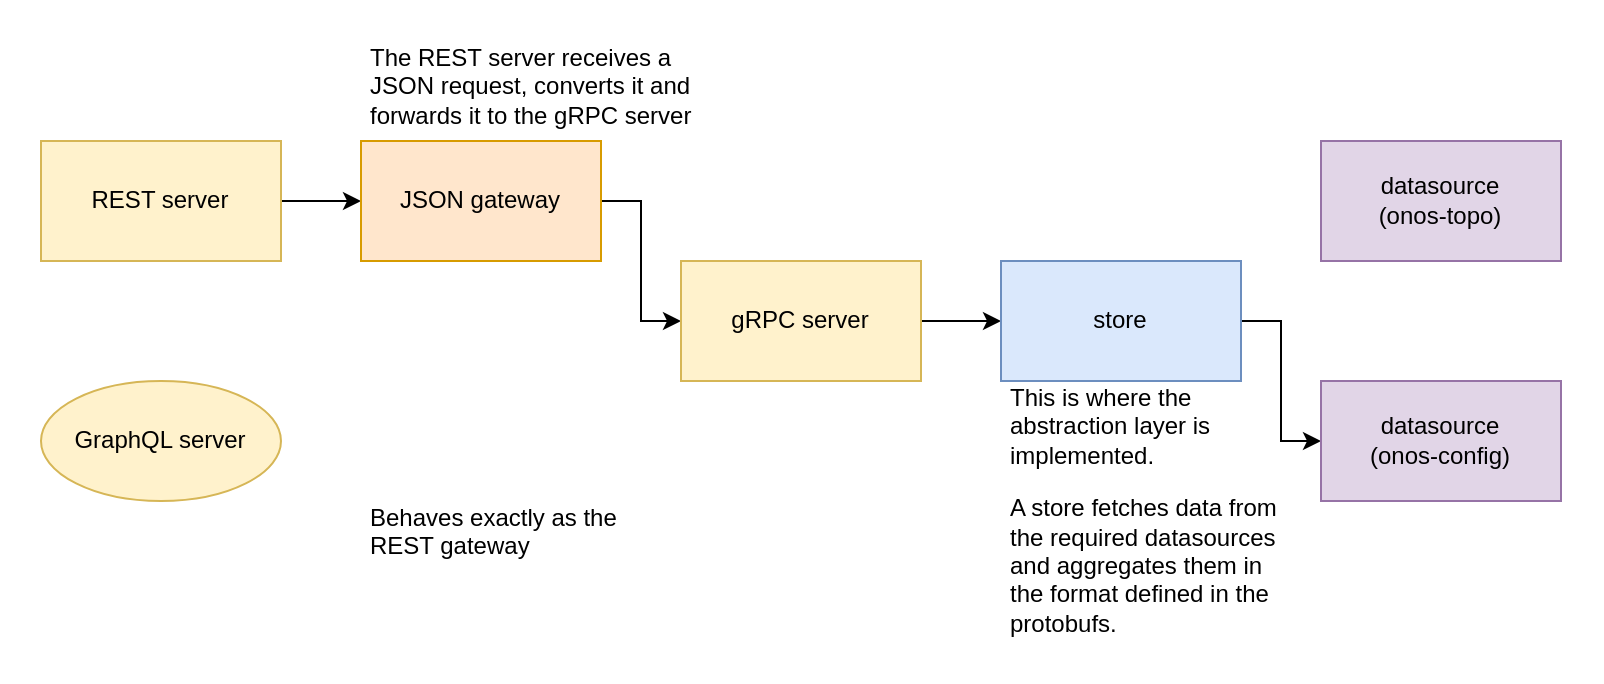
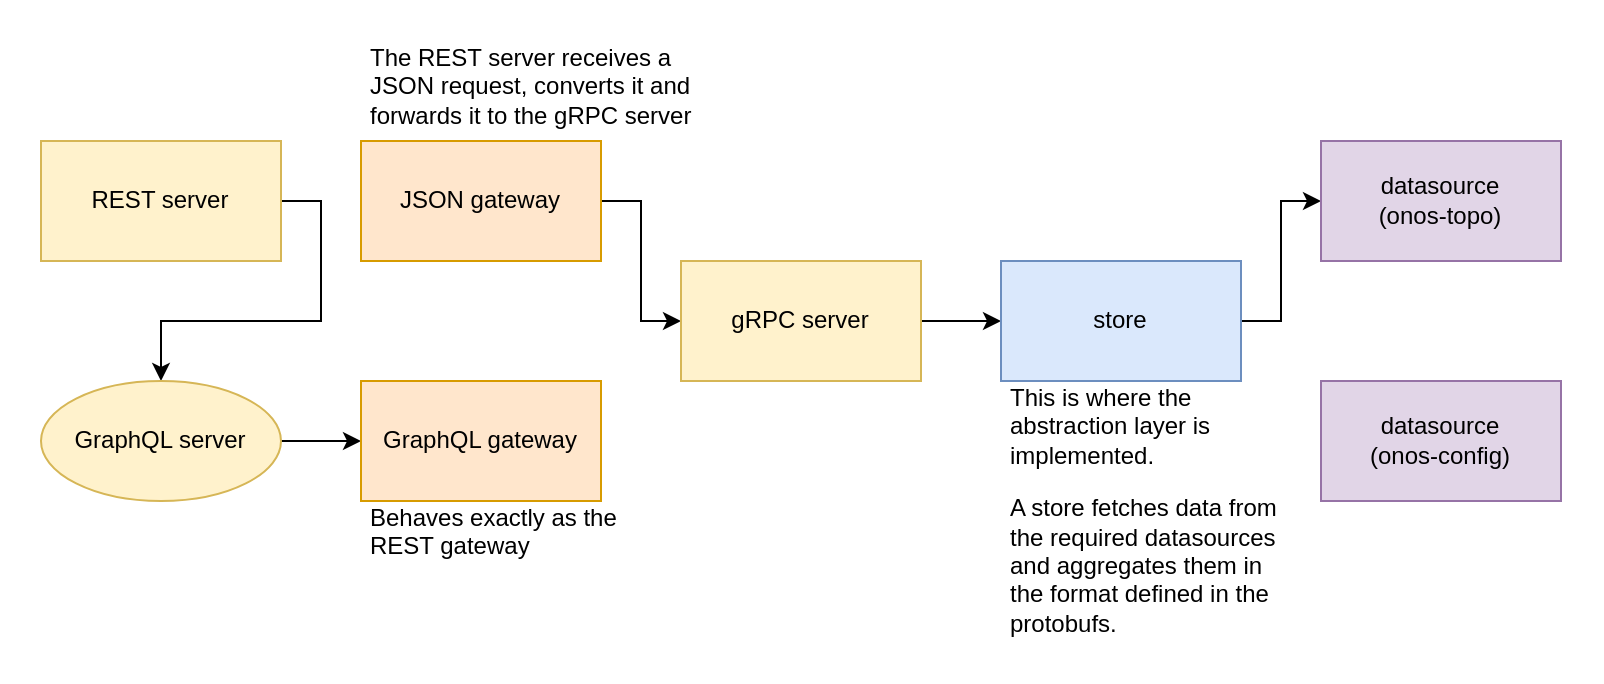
- <mxCell id="2" style="edgeStyle=orthogonalEdgeStyle;rounded=0;orthogonalLoop=1;jettySize=auto;html=1;exitX=1;exitY=0.5;exitDx=0;exitDy=0;entryX=0;entryY=0.5;entryDx=0;entryDy=0;" edge="1" parent="1" source="3" target="7"><mxGeometry relative="1" as="geometry" /></mxCell>
+ <mxCell id="2" style="edgeStyle=orthogonalEdgeStyle;rounded=0;orthogonalLoop=1;jettySize=auto;html=1;exitX=1;exitY=0.5;exitDx=0;exitDy=0;" edge="1" parent="1" source="3" target="5"><mxGeometry relative="1" as="geometry" /></mxCell>
- <mxCell id="11" style="edgeStyle=orthogonalEdgeStyle;rounded=0;orthogonalLoop=1;jettySize=auto;html=1;exitX=1;exitY=0.5;exitDx=0;exitDy=0;entryX=0;entryY=0.5;entryDx=0;entryDy=0;" edge="1" parent="1" source="12" target="14"><mxGeometry relative="1" as="geometry" /></mxCell>
+ <mxCell id="11" style="edgeStyle=orthogonalEdgeStyle;rounded=0;orthogonalLoop=1;jettySize=auto;html=1;exitX=1;exitY=0.5;exitDx=0;exitDy=0;" edge="1" parent="1" source="12" target="13"><mxGeometry relative="1" as="geometry" /></mxCell>
+ <mxCell id="4" style="edgeStyle=orthogonalEdgeStyle;rounded=0;orthogonalLoop=1;jettySize=auto;html=1;exitX=1;exitY=0.5;exitDx=0;exitDy=0;entryX=0;entryY=0.5;entryDx=0;entryDy=0;" edge="1" parent="1" source="5" target="8"><mxGeometry relative="1" as="geometry" /></mxCell>
+ <mxCell id="8" value="GraphQL gateway" style="rounded=0;whiteSpace=wrap;html=1;fillColor=#ffe6cc;strokeColor=#d79b00;" vertex="1" parent="1"><mxGeometry x="180" y="190" width="120" height="60" as="geometry" /></mxCell>
